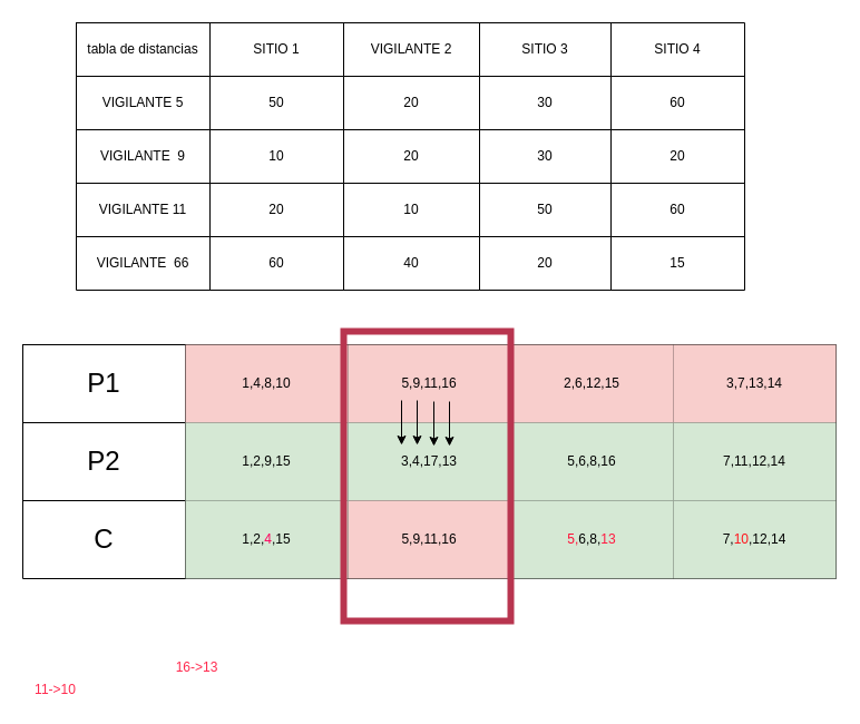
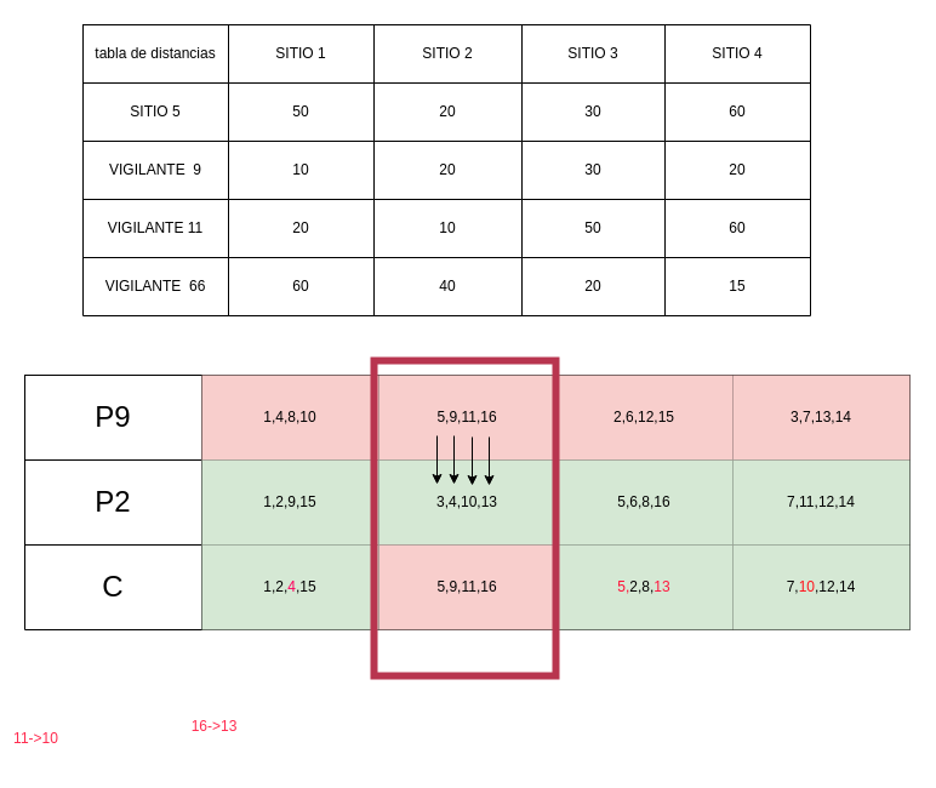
- <mxCell id="25" value="&lt;span&gt;VIGILANTE 2&lt;/span&gt;" style="shape=partialRectangle;html=1;whiteSpace=wrap;connectable=0;fillColor=none;top=0;left=0;bottom=0;right=0;overflow=hidden;strokeColor=#B8B7B4;" parent="22" vertex="1"><mxGeometry x="240" width="122" height="48" as="geometry"><mxRectangle width="122" height="48" as="alternateBounds" /></mxGeometry></mxCell>
+ <mxCell id="25" value="&lt;span&gt;SITIO 2&lt;/span&gt;" style="shape=partialRectangle;html=1;whiteSpace=wrap;connectable=0;fillColor=none;top=0;left=0;bottom=0;right=0;overflow=hidden;strokeColor=#B8B7B4;" parent="22" vertex="1"><mxGeometry x="240" width="122" height="48" as="geometry"><mxRectangle width="122" height="48" as="alternateBounds" /></mxGeometry></mxCell>
- <mxCell id="29" value="VIGILANTE 5" style="shape=partialRectangle;html=1;whiteSpace=wrap;connectable=0;fillColor=none;top=0;left=0;bottom=0;right=0;overflow=hidden;" parent="28" vertex="1"><mxGeometry width="120" height="48" as="geometry"><mxRectangle width="120" height="48" as="alternateBounds" /></mxGeometry></mxCell>
+ <mxCell id="29" value="SITIO 5" style="shape=partialRectangle;html=1;whiteSpace=wrap;connectable=0;fillColor=none;top=0;left=0;bottom=0;right=0;overflow=hidden;" parent="28" vertex="1"><mxGeometry width="120" height="48" as="geometry"><mxRectangle width="120" height="48" as="alternateBounds" /></mxGeometry></mxCell>
- <mxCell id="4" value="&lt;font style=&quot;font-size: 24px&quot;&gt;P1&lt;/font&gt;" style="shape=partialRectangle;html=1;whiteSpace=wrap;connectable=0;fillColor=none;top=0;left=0;bottom=0;right=0;overflow=hidden;" parent="3" vertex="1"><mxGeometry width="146" height="70" as="geometry"><mxRectangle width="146" height="70" as="alternateBounds" /></mxGeometry></mxCell>
+ <mxCell id="4" value="&lt;font style=&quot;font-size: 24px&quot;&gt;P9&lt;/font&gt;" style="shape=partialRectangle;html=1;whiteSpace=wrap;connectable=0;fillColor=none;top=0;left=0;bottom=0;right=0;overflow=hidden;" parent="3" vertex="1"><mxGeometry width="146" height="70" as="geometry"><mxRectangle width="146" height="70" as="alternateBounds" /></mxGeometry></mxCell>
- <mxCell id="12" value="3,4,17,13" style="shape=partialRectangle;html=1;whiteSpace=wrap;connectable=0;fillColor=#d5e8d4;top=0;left=0;bottom=0;right=0;overflow=hidden;strokeColor=#82b366;" parent="9" vertex="1"><mxGeometry x="292" width="146" height="70" as="geometry"><mxRectangle width="146" height="70" as="alternateBounds" /></mxGeometry></mxCell>
+ <mxCell id="12" value="3,4,10,13" style="shape=partialRectangle;html=1;whiteSpace=wrap;connectable=0;fillColor=#d5e8d4;top=0;left=0;bottom=0;right=0;overflow=hidden;strokeColor=#82b366;" parent="9" vertex="1"><mxGeometry x="292" width="146" height="70" as="geometry"><mxRectangle width="146" height="70" as="alternateBounds" /></mxGeometry></mxCell>
- <mxCell id="19" value="&lt;font color=&quot;#ff0d35&quot;&gt;5,&lt;/font&gt;6,8,&lt;font color=&quot;#ff1940&quot;&gt;13&lt;/font&gt;" style="shape=partialRectangle;html=1;whiteSpace=wrap;connectable=0;fillColor=#d5e8d4;top=0;left=0;bottom=0;right=0;overflow=hidden;strokeColor=#82b366;" parent="15" vertex="1"><mxGeometry x="438" width="146" height="70" as="geometry"><mxRectangle width="146" height="70" as="alternateBounds" /></mxGeometry></mxCell>
+ <mxCell id="19" value="&lt;font color=&quot;#ff0d35&quot;&gt;5,&lt;/font&gt;2,8,&lt;font color=&quot;#ff1940&quot;&gt;13&lt;/font&gt;" style="shape=partialRectangle;html=1;whiteSpace=wrap;connectable=0;fillColor=#d5e8d4;top=0;left=0;bottom=0;right=0;overflow=hidden;strokeColor=#82b366;" parent="15" vertex="1"><mxGeometry x="438" width="146" height="70" as="geometry"><mxRectangle width="146" height="70" as="alternateBounds" /></mxGeometry></mxCell>
- <mxCell id="57" value="11-&amp;gt;10" style="text;html=1;align=center;verticalAlign=middle;resizable=0;points=[];autosize=1;strokeColor=none;fillColor=none;fontColor=#FF2B4F;" vertex="1" parent="1"><mxGeometry x="25" y="610" width="47" height="18" as="geometry" /></mxCell>
+ <mxCell id="57" value="11-&amp;gt;10" style="text;html=1;align=center;verticalAlign=middle;resizable=0;points=[];autosize=1;strokeColor=none;fillColor=none;fontColor=#FF2B4F;" vertex="1" parent="1"><mxGeometry x="5" y="600" width="47" height="18" as="geometry" /></mxCell>
